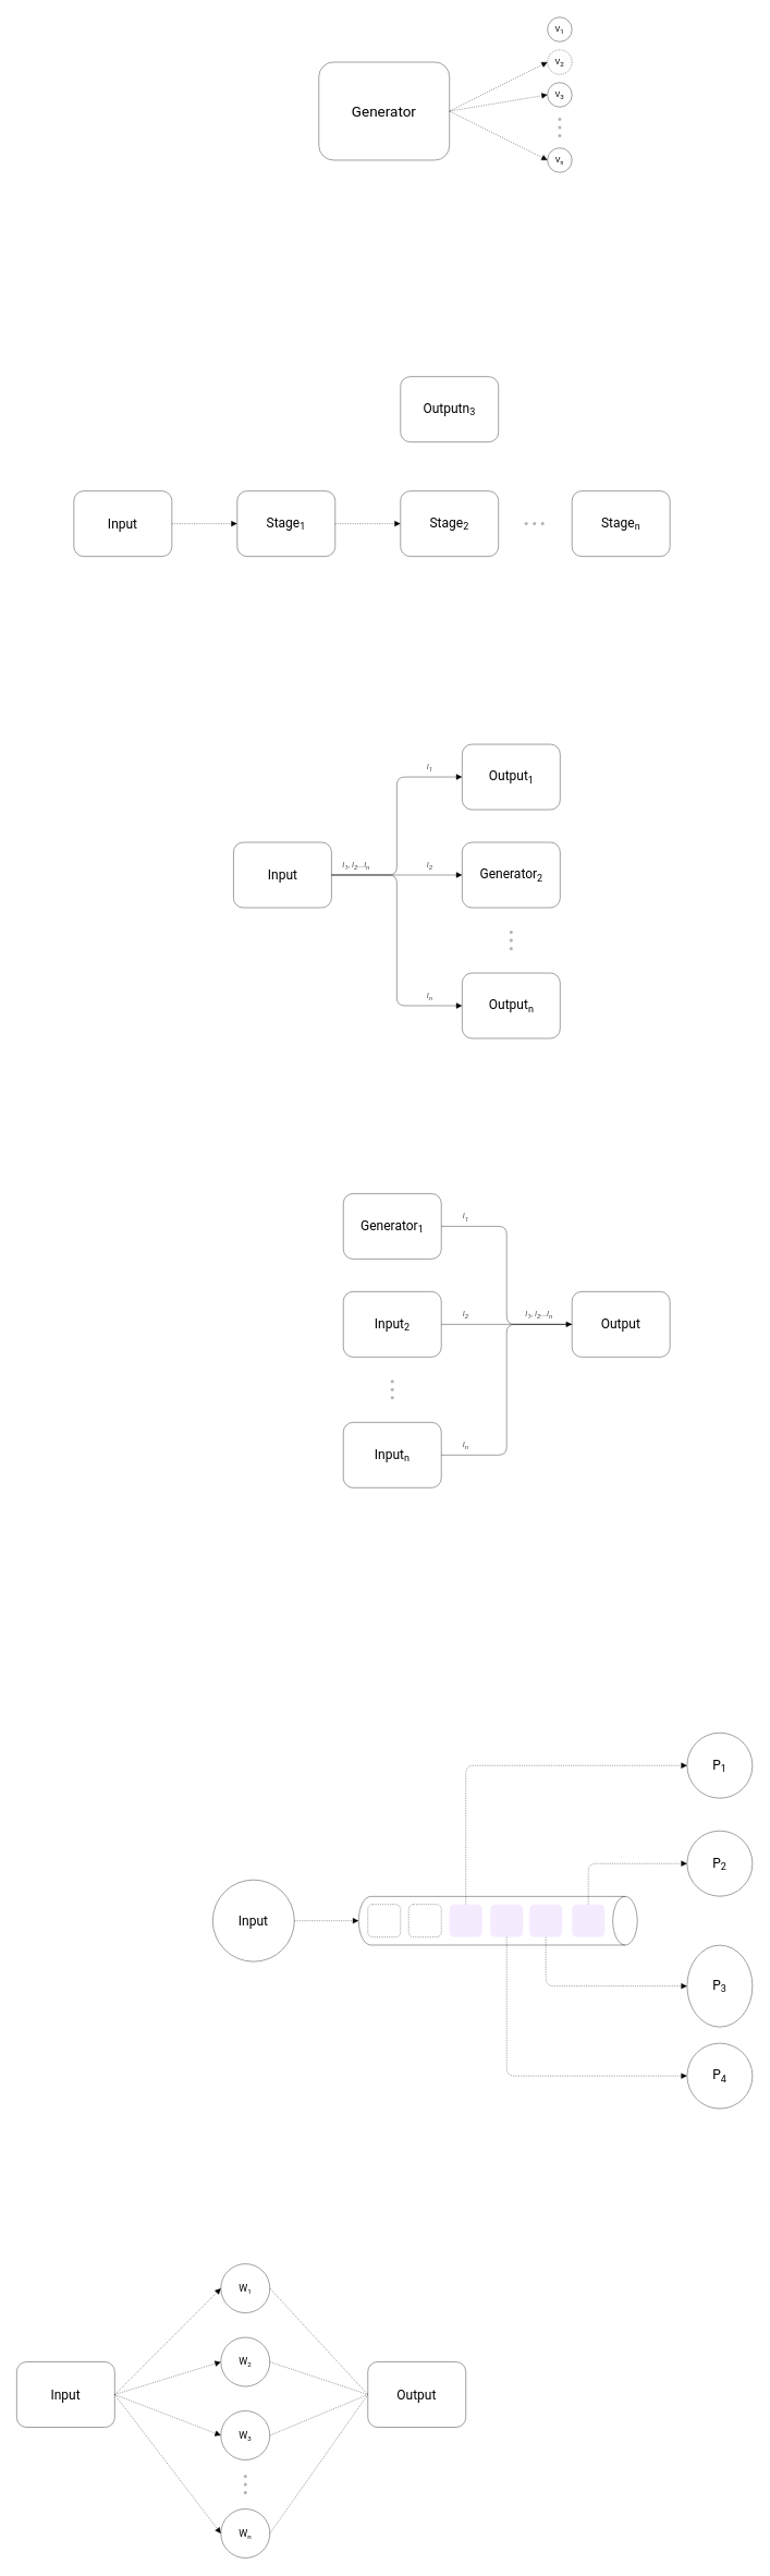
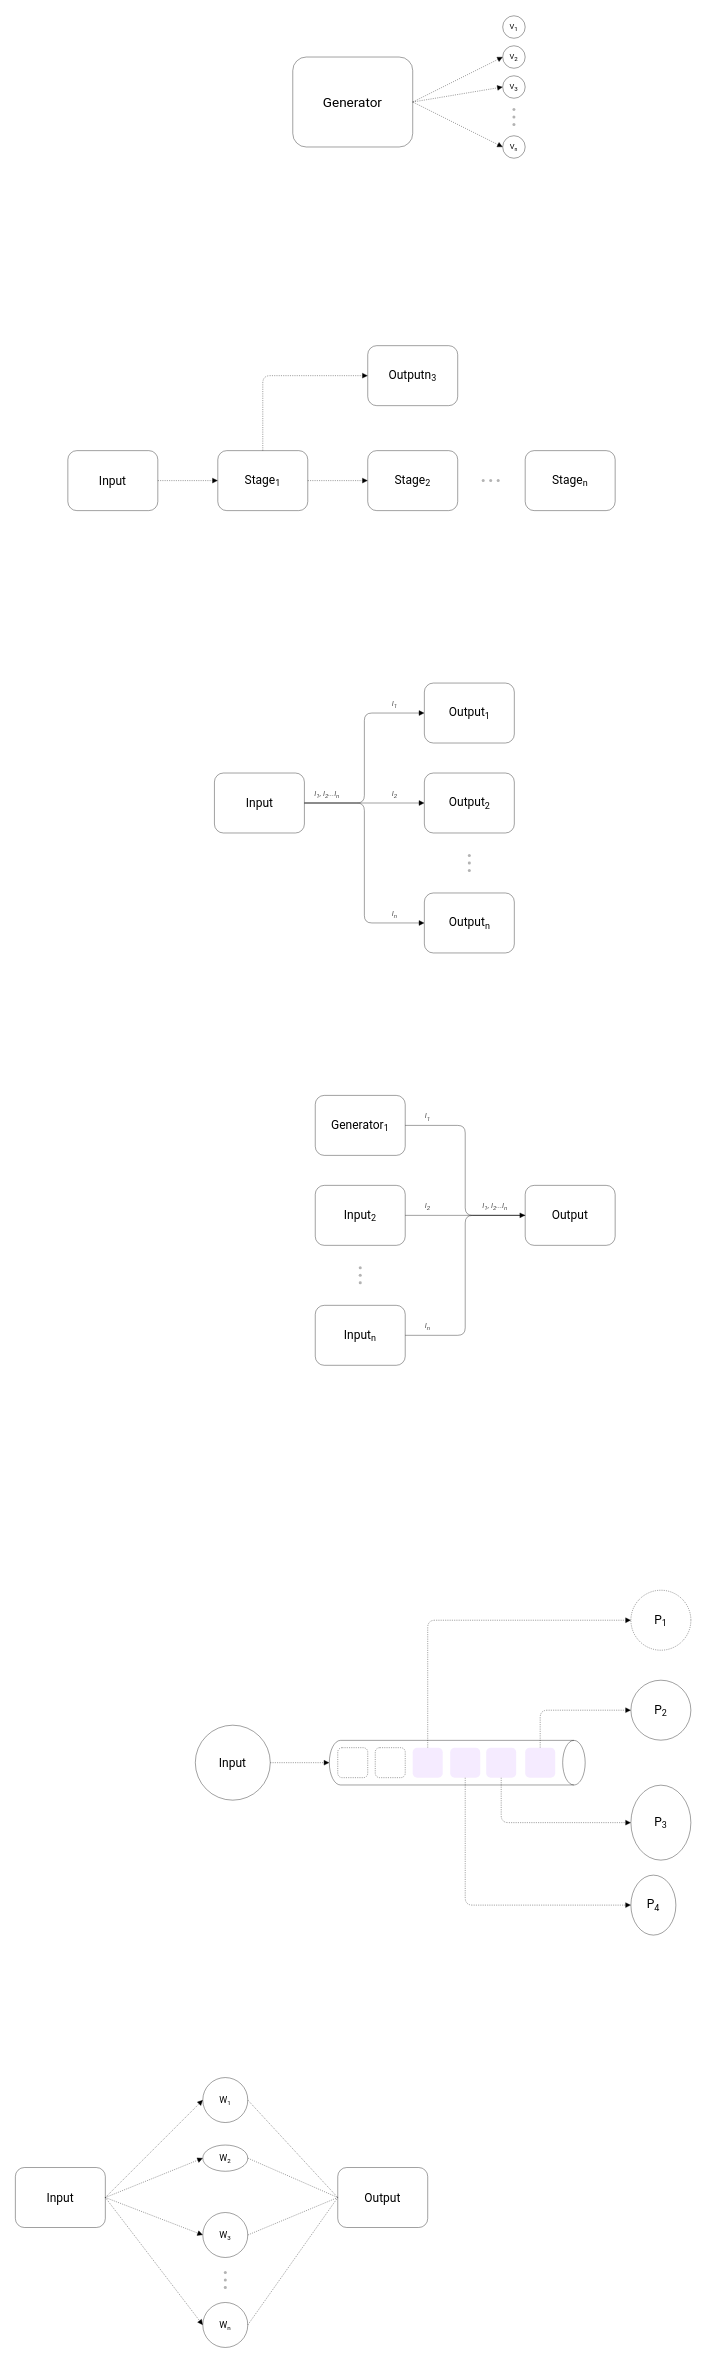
- <mxCell id="83" value="V&lt;sub&gt;2&lt;/sub&gt;" style="ellipse;whiteSpace=wrap;html=1;aspect=fixed;rounded=1;glass=0;fontFamily=Roboto;fontSource=https%3A%2F%2Ffonts.googleapis.com%2Fcss%3Ffamily%3DRoboto;fontSize=10;fontColor=#000000;strokeColor=#000000;strokeWidth=0.5;fillColor=none;dashed=1;" parent="1" vertex="1"><mxGeometry x="670" y="60" width="30" height="30" as="geometry" /></mxCell>
+ <mxCell id="83" value="V&lt;sub&gt;2&lt;/sub&gt;" style="ellipse;whiteSpace=wrap;html=1;aspect=fixed;rounded=1;glass=0;fontFamily=Roboto;fontSource=https%3A%2F%2Ffonts.googleapis.com%2Fcss%3Ffamily%3DRoboto;fontSize=10;fontColor=#000000;strokeColor=#000000;strokeWidth=0.5;fillColor=none;" parent="1" vertex="1"><mxGeometry x="670" y="60" width="30" height="30" as="geometry" /></mxCell>
+ <mxCell id="7" style="edgeStyle=orthogonalEdgeStyle;rounded=1;orthogonalLoop=1;jettySize=auto;html=1;exitX=0.5;exitY=0;exitDx=0;exitDy=0;entryX=0;entryY=0.5;entryDx=0;entryDy=0;dashed=1;startArrow=none;startFill=0;endArrow=block;endFill=1;strokeWidth=0.5;strokeColor=#000000;" parent="1" source="6" target="51" edge="1"><mxGeometry relative="1" as="geometry" /></mxCell>
- <mxCell id="15" value="&lt;span style=&quot;font-family: &amp;#34;roboto&amp;#34; ; font-size: 16px&quot;&gt;Generator&lt;/span&gt;&lt;sub style=&quot;font-family: &amp;#34;roboto&amp;#34;&quot;&gt;&lt;font style=&quot;font-size: 12px&quot;&gt;2&lt;/font&gt;&lt;/sub&gt;" style="rounded=1;whiteSpace=wrap;html=1;strokeWidth=0.5;strokeColor=#000000;fillColor=none;" parent="1" vertex="1"><mxGeometry x="565.5" y="1030" width="120" height="80" as="geometry" /></mxCell>
+ <mxCell id="15" value="&lt;span style=&quot;font-family: &amp;#34;roboto&amp;#34; ; font-size: 16px&quot;&gt;Output&lt;/span&gt;&lt;sub style=&quot;font-family: &amp;#34;roboto&amp;#34;&quot;&gt;&lt;font style=&quot;font-size: 12px&quot;&gt;2&lt;/font&gt;&lt;/sub&gt;" style="rounded=1;whiteSpace=wrap;html=1;strokeWidth=0.5;strokeColor=#000000;fillColor=none;" parent="1" vertex="1"><mxGeometry x="565.5" y="1030" width="120" height="80" as="geometry" /></mxCell>
- <mxCell id="50" value="&lt;span style=&quot;font-family: roboto;&quot;&gt;&lt;span style=&quot;font-size: 16px&quot;&gt;P&lt;/span&gt;&lt;sub&gt;&lt;font style=&quot;font-size: 12px&quot;&gt;1&lt;/font&gt;&lt;/sub&gt;&lt;/span&gt;" style="ellipse;whiteSpace=wrap;html=1;aspect=fixed;rounded=1;glass=0;strokeColor=#000000;strokeWidth=0.5;fillColor=none;fontColor=#000000;" parent="1" vertex="1"><mxGeometry x="841" y="2120" width="80" height="80" as="geometry" /></mxCell>
+ <mxCell id="50" value="&lt;span style=&quot;font-family: roboto;&quot;&gt;&lt;span style=&quot;font-size: 16px&quot;&gt;P&lt;/span&gt;&lt;sub&gt;&lt;font style=&quot;font-size: 12px&quot;&gt;1&lt;/font&gt;&lt;/sub&gt;&lt;/span&gt;" style="ellipse;whiteSpace=wrap;html=1;aspect=fixed;rounded=1;glass=0;strokeColor=#000000;strokeWidth=0.5;fillColor=none;fontColor=#000000;dashed=1;" parent="1" vertex="1"><mxGeometry x="841" y="2120" width="80" height="80" as="geometry" /></mxCell>
- <mxCell id="49" value="&lt;span style=&quot;font-family: roboto; font-size: 16px;&quot;&gt;P&lt;/span&gt;&lt;sub style=&quot;font-family: roboto;&quot;&gt;&lt;font style=&quot;font-size: 12px&quot;&gt;4&lt;/font&gt;&lt;/sub&gt;" style="ellipse;whiteSpace=wrap;html=1;aspect=fixed;rounded=1;glass=0;strokeColor=#000000;strokeWidth=0.5;fillColor=none;fontColor=#000000;" parent="1" vertex="1"><mxGeometry x="841" y="2500" width="80" height="80" as="geometry" /></mxCell>
+ <mxCell id="49" value="&lt;span style=&quot;font-family: roboto; font-size: 16px;&quot;&gt;P&lt;/span&gt;&lt;sub style=&quot;font-family: roboto;&quot;&gt;&lt;font style=&quot;font-size: 12px&quot;&gt;4&lt;/font&gt;&lt;/sub&gt;" style="ellipse;whiteSpace=wrap;html=1;aspect=fixed;rounded=1;glass=0;strokeColor=#000000;strokeWidth=0.5;fillColor=none;fontColor=#000000;" parent="1" vertex="1"><mxGeometry x="841" y="2500" width="60" height="80" as="geometry" /></mxCell>
- <mxCell id="54" value="&lt;span style=&quot;font-family: roboto;&quot;&gt;W&lt;/span&gt;&lt;span style=&quot;font-family: roboto; font-size: 10px;&quot;&gt;&lt;sub&gt;2&lt;/sub&gt;&lt;/span&gt;" style="ellipse;whiteSpace=wrap;html=1;aspect=fixed;rounded=1;glass=0;strokeColor=#000000;strokeWidth=0.5;fillColor=none;fontColor=#000000;" parent="1" vertex="1"><mxGeometry x="270" y="2860" width="60" height="60" as="geometry" /></mxCell>
+ <mxCell id="54" value="&lt;span style=&quot;font-family: roboto;&quot;&gt;W&lt;/span&gt;&lt;span style=&quot;font-family: roboto; font-size: 10px;&quot;&gt;&lt;sub&gt;2&lt;/sub&gt;&lt;/span&gt;" style="ellipse;whiteSpace=wrap;html=1;aspect=fixed;rounded=1;glass=0;strokeColor=#000000;strokeWidth=0.5;fillColor=none;fontColor=#000000;" parent="1" vertex="1"><mxGeometry x="270" y="2860" width="60" height="35" as="geometry" /></mxCell>
